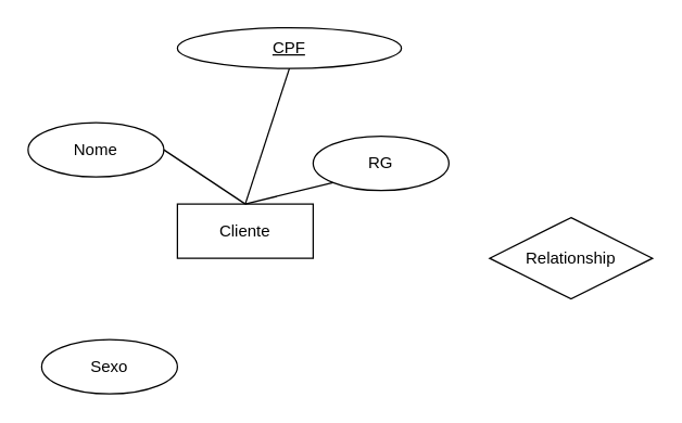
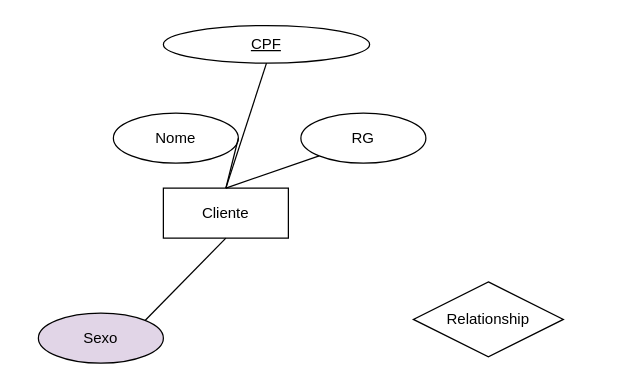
- <mxCell id="6" value="Nome" style="ellipse;whiteSpace=wrap;html=1;align=center;" vertex="1" parent="1"><mxGeometry y="90" width="100" height="40" as="geometry" x="20" /></mxCell>
+ <mxCell id="6" value="Nome" style="ellipse;whiteSpace=wrap;html=1;align=center;" vertex="1" parent="1"><mxGeometry x="90" y="90" width="100" height="40" as="geometry" /></mxCell>
- <mxCell id="5" value="RG" style="ellipse;whiteSpace=wrap;html=1;align=center;" vertex="1" parent="1"><mxGeometry x="230" y="100" width="100" height="40" as="geometry" /></mxCell>
+ <mxCell id="5" value="RG" style="ellipse;whiteSpace=wrap;html=1;align=center;" vertex="1" parent="1"><mxGeometry x="240" y="90" width="100" height="40" as="geometry" /></mxCell>
- <mxCell id="7" value="Relationship" style="shape=rhombus;perimeter=rhombusPerimeter;whiteSpace=wrap;html=1;align=center;" vertex="1" parent="1"><mxGeometry x="360" y="160" width="120" height="60" as="geometry" /></mxCell>
+ <mxCell id="7" value="Relationship" style="shape=rhombus;perimeter=rhombusPerimeter;whiteSpace=wrap;html=1;align=center;" vertex="1" parent="1"><mxGeometry x="330" y="225" width="120" height="60" as="geometry" /></mxCell>
+ <mxCell id="8" value="" style="endArrow=none;html=1;rounded=0;exitX=1;exitY=0;exitDx=0;exitDy=0;entryX=0.5;entryY=1;entryDx=0;entryDy=0;" edge="1" parent="1" source="4" target="2"><mxGeometry relative="1" as="geometry"><mxPoint x="130" y="240" as="sourcePoint" /><mxPoint x="290" y="240" as="targetPoint" /></mxGeometry></mxCell>
- <mxCell id="4" value="Sexo" style="ellipse;whiteSpace=wrap;html=1;align=center;" vertex="1" parent="1"><mxGeometry x="30" y="250" width="100" height="40" as="geometry" /></mxCell>
+ <mxCell id="4" value="Sexo" style="ellipse;whiteSpace=wrap;html=1;align=center;fillColor=#e1d5e7;" vertex="1" parent="1"><mxGeometry x="30" y="250" width="100" height="40" as="geometry" /></mxCell>
